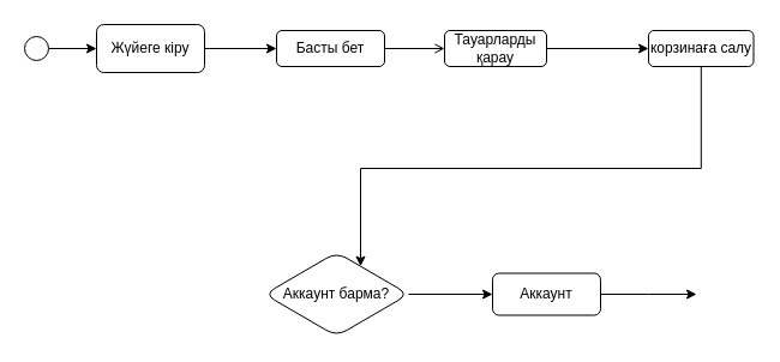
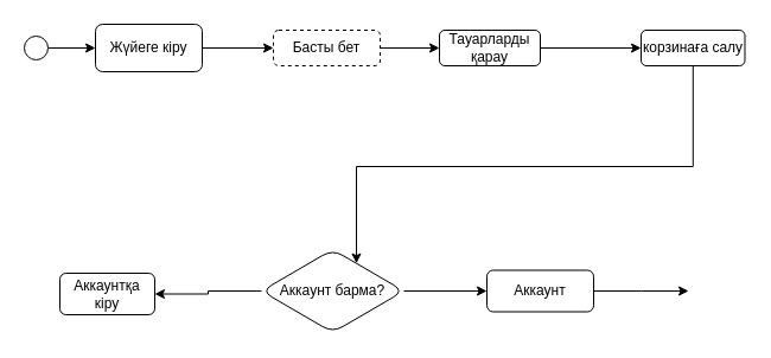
- <mxCell id="7" value="Басты бет" style="rounded=1;whiteSpace=wrap;html=1;" vertex="1" parent="1"><mxGeometry x="230" y="25" width="90" height="30" as="geometry" /></mxCell>
+ <mxCell id="7" value="Басты бет" style="rounded=1;whiteSpace=wrap;html=1;dashed=1;" vertex="1" parent="1"><mxGeometry x="230" y="25" width="90" height="30" as="geometry" /></mxCell>
- <mxCell id="6" value="" style="edgeStyle=orthogonalEdgeStyle;rounded=0;orthogonalLoop=1;jettySize=auto;html=1;endArrow=open;" edge="1" parent="1" source="7" target="9"><mxGeometry relative="1" as="geometry" /></mxCell>
+ <mxCell id="6" value="" style="edgeStyle=orthogonalEdgeStyle;rounded=0;orthogonalLoop=1;jettySize=auto;html=1;" edge="1" parent="1" source="7" target="9"><mxGeometry relative="1" as="geometry" /></mxCell>
+ <mxCell id="12" style="edgeStyle=orthogonalEdgeStyle;rounded=0;orthogonalLoop=1;jettySize=auto;html=1;" edge="1" parent="1" source="14" target="15"><mxGeometry relative="1" as="geometry"><mxPoint x="110" y="245" as="targetPoint" /></mxGeometry></mxCell>
+ <mxCell id="15" value="Аккаунтқа кіру" style="rounded=1;whiteSpace=wrap;html=1;" vertex="1" parent="1"><mxGeometry x="50" y="230" width="80" height="35" as="geometry" /></mxCell>
